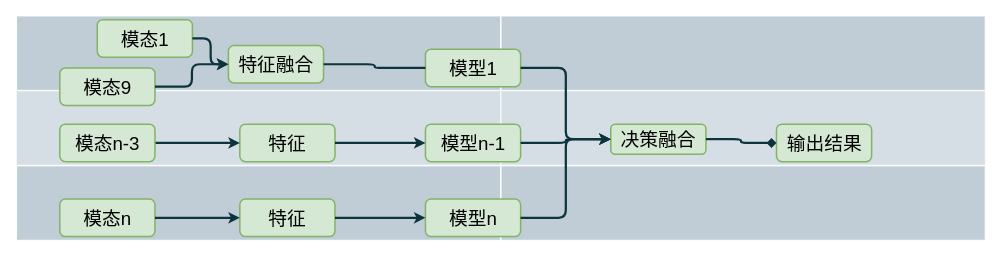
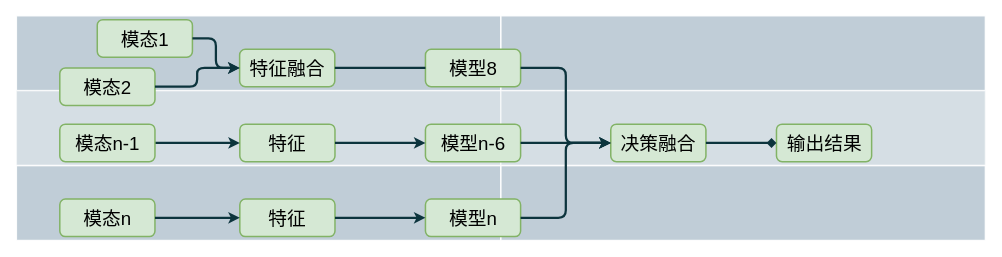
- <mxCell id="9" value="特征融合" style="rounded=1;fillColor=#d5e8d4;strokeColor=#82b366;strokeWidth=2;fontFamily=Helvetica;html=1;fontSize=25;" parent="1" vertex="1"><mxGeometry x="303.665" y="60.25" width="127" height="50" as="geometry" /></mxCell>
+ <mxCell id="9" value="特征融合" style="rounded=1;fillColor=#d5e8d4;strokeColor=#82b366;strokeWidth=2;fontFamily=Helvetica;html=1;fontSize=25;" parent="1" vertex="1"><mxGeometry x="318.665" y="65.25" width="127" height="50" as="geometry" /></mxCell>
- <mxCell id="13" value="模型1" style="rounded=1;fillColor=#d5e8d4;strokeColor=#82b366;strokeWidth=2;fontFamily=Helvetica;html=1;fontSize=25;" parent="1" vertex="1"><mxGeometry x="566.665" y="65.25" width="127" height="50" as="geometry" /></mxCell>
+ <mxCell id="13" value="模型8" style="rounded=1;fillColor=#d5e8d4;strokeColor=#82b366;strokeWidth=2;fontFamily=Helvetica;html=1;fontSize=25;" parent="1" vertex="1"><mxGeometry x="566.665" y="65.25" width="127" height="50" as="geometry" /></mxCell>
- <mxCell id="12" value="模态9" style="rounded=1;fillColor=#d5e8d4;strokeColor=#82b366;strokeWidth=2;fontFamily=Helvetica;html=1;fontSize=25;" parent="1" vertex="1"><mxGeometry x="78.664" y="90.25" width="127" height="50" as="geometry" /></mxCell>
+ <mxCell id="12" value="模态2" style="rounded=1;fillColor=#d5e8d4;strokeColor=#82b366;strokeWidth=2;fontFamily=Helvetica;html=1;fontSize=25;" parent="1" vertex="1"><mxGeometry x="78.664" y="90.25" width="127" height="50" as="geometry" /></mxCell>
- <mxCell id="17" value="决策融合" style="rounded=1;fillColor=#d5e8d4;strokeColor=#82b366;strokeWidth=2;fontFamily=Helvetica;html=1;fontSize=25;" parent="1" vertex="1"><mxGeometry x="813.995" y="165.25" width="127" height="40" as="geometry" /></mxCell>
+ <mxCell id="17" value="决策融合" style="rounded=1;fillColor=#d5e8d4;strokeColor=#82b366;strokeWidth=2;fontFamily=Helvetica;html=1;fontSize=25;" parent="1" vertex="1"><mxGeometry x="813.995" y="165.25" width="127" height="50" as="geometry" /></mxCell>
- <mxCell id="28" value="模态n-3" style="rounded=1;fillColor=#d5e8d4;strokeColor=#82b366;strokeWidth=2;fontFamily=Helvetica;html=1;fontSize=25;" vertex="1" parent="1"><mxGeometry x="78.664" y="165.25" width="127" height="50" as="geometry" /></mxCell>
+ <mxCell id="28" value="模态n-1" style="rounded=1;fillColor=#d5e8d4;strokeColor=#82b366;strokeWidth=2;fontFamily=Helvetica;html=1;fontSize=25;" vertex="1" parent="1"><mxGeometry x="78.664" y="165.25" width="127" height="50" as="geometry" /></mxCell>
- <mxCell id="16" value="模型n-1" style="rounded=1;fillColor=#d5e8d4;strokeColor=#82b366;strokeWidth=2;fontFamily=Helvetica;html=1;fontSize=25;" parent="1" vertex="1"><mxGeometry x="566.665" y="165.25" width="127" height="50" as="geometry" /></mxCell>
+ <mxCell id="16" value="模型n-6" style="rounded=1;fillColor=#d5e8d4;strokeColor=#82b366;strokeWidth=2;fontFamily=Helvetica;html=1;fontSize=25;" parent="1" vertex="1"><mxGeometry x="566.665" y="165.25" width="127" height="50" as="geometry" /></mxCell>
